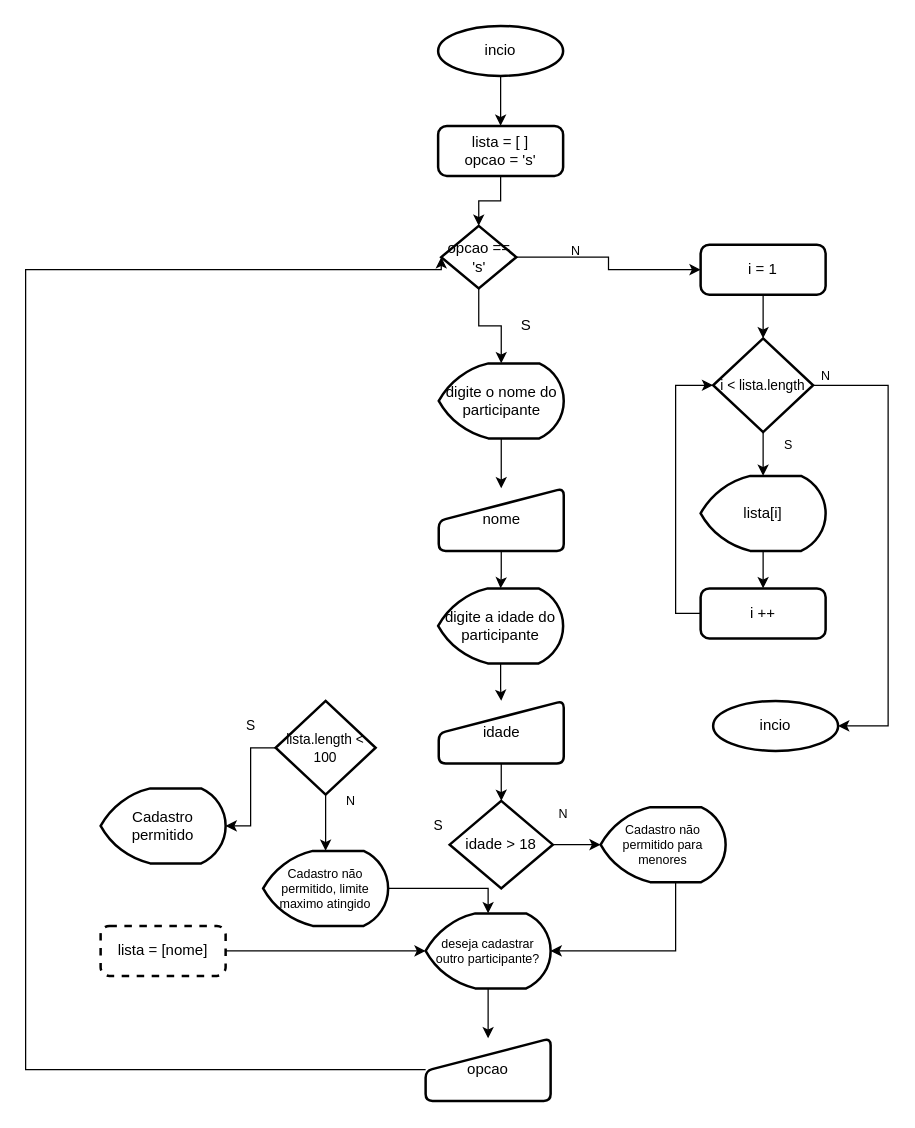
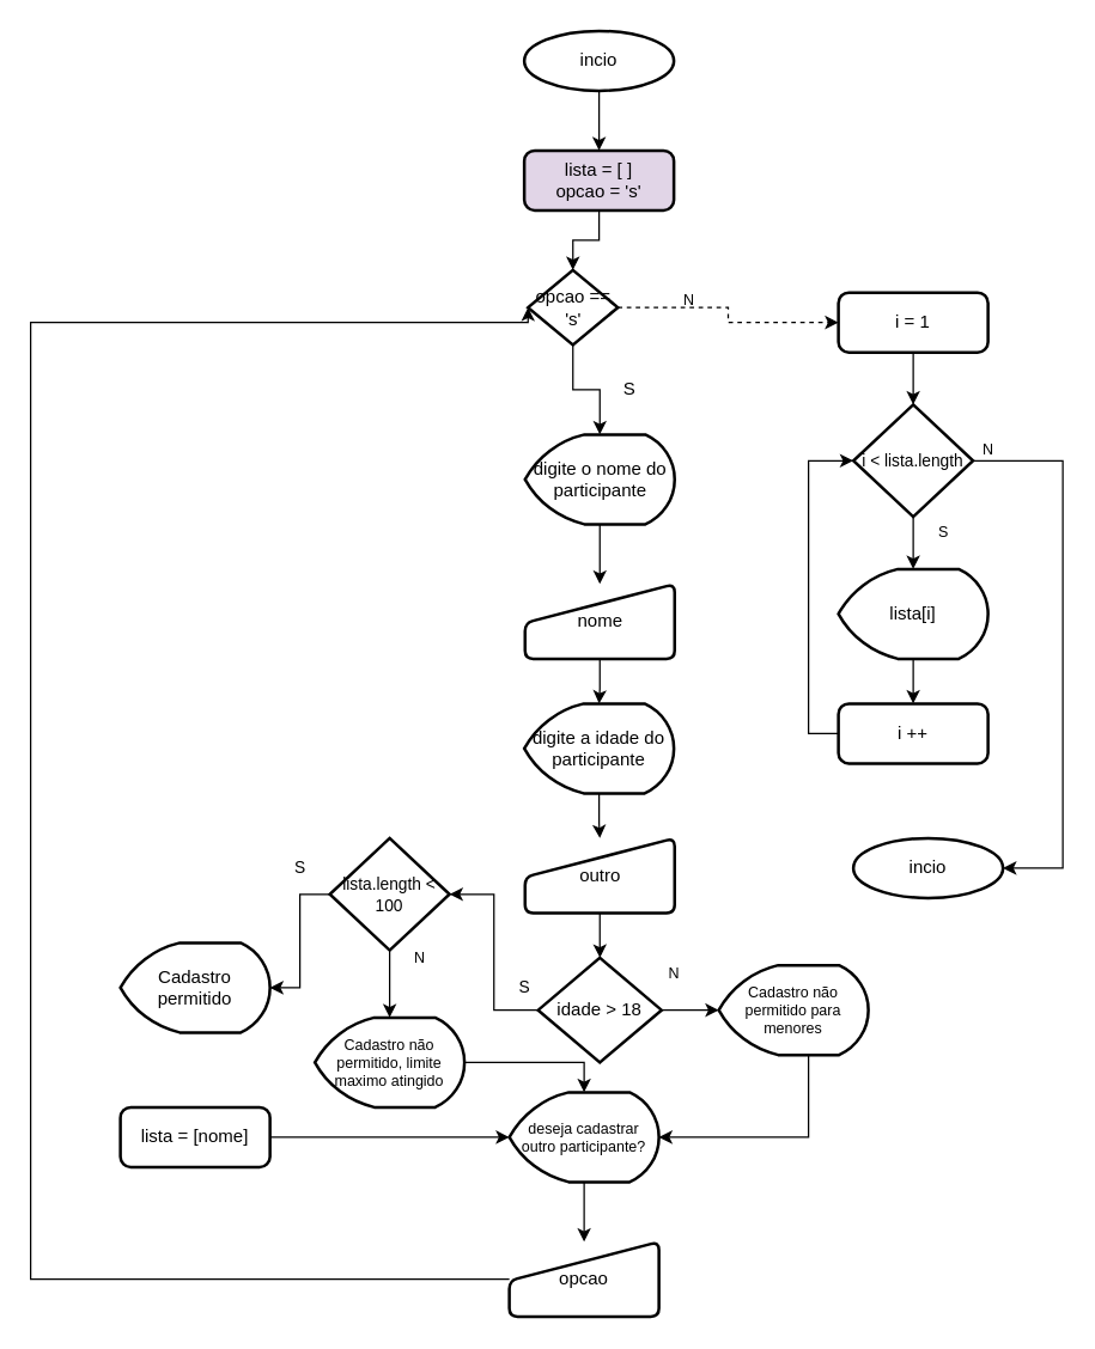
- <mxCell id="5" value="lista = [ ]&lt;br&gt;opcao = 's'" style="rounded=1;whiteSpace=wrap;html=1;absoluteArcSize=1;arcSize=14;strokeWidth=2;" vertex="1" parent="1"><mxGeometry x="350" y="100" width="100" height="40" as="geometry" /></mxCell>
+ <mxCell id="5" value="lista = [ ]&lt;br&gt;opcao = 's'" style="rounded=1;whiteSpace=wrap;html=1;absoluteArcSize=1;arcSize=14;strokeWidth=2;fillColor=#e1d5e7;" vertex="1" parent="1"><mxGeometry x="350" y="100" width="100" height="40" as="geometry" /></mxCell>
- <mxCell id="7" style="edgeStyle=orthogonalEdgeStyle;rounded=0;orthogonalLoop=1;jettySize=auto;html=1;entryX=0;entryY=0.5;entryDx=0;entryDy=0;fontSize=10;" edge="1" parent="1" source="8" target="40"><mxGeometry relative="1" as="geometry" /></mxCell>
+ <mxCell id="7" style="edgeStyle=orthogonalEdgeStyle;rounded=0;orthogonalLoop=1;jettySize=auto;html=1;entryX=0;entryY=0.5;entryDx=0;entryDy=0;fontSize=10;dashed=1;" edge="1" parent="1" source="8" target="40"><mxGeometry relative="1" as="geometry" /></mxCell>
- <mxCell id="17" value="idade" style="html=1;strokeWidth=2;shape=manualInput;whiteSpace=wrap;rounded=1;size=26;arcSize=11;" vertex="1" parent="1"><mxGeometry x="350.5" y="560" width="100" height="50" as="geometry" /></mxCell>
+ <mxCell id="17" value="outro" style="html=1;strokeWidth=2;shape=manualInput;whiteSpace=wrap;rounded=1;size=26;arcSize=11;" vertex="1" parent="1"><mxGeometry x="350.5" y="560" width="100" height="50" as="geometry" /></mxCell>
+ <mxCell id="18" style="edgeStyle=orthogonalEdgeStyle;rounded=0;orthogonalLoop=1;jettySize=auto;html=1;entryX=1;entryY=0.5;entryDx=0;entryDy=0;entryPerimeter=0;fontSize=11;" edge="1" parent="1" source="20" target="23"><mxGeometry relative="1" as="geometry" /></mxCell>
- <mxCell id="28" value="lista = [nome]" style="rounded=1;whiteSpace=wrap;html=1;absoluteArcSize=1;arcSize=14;strokeWidth=2;dashed=1;" vertex="1" parent="1"><mxGeometry x="80" y="740" width="100" height="40" as="geometry" /></mxCell>
+ <mxCell id="28" value="lista = [nome]" style="rounded=1;whiteSpace=wrap;html=1;absoluteArcSize=1;arcSize=14;strokeWidth=2;" vertex="1" parent="1"><mxGeometry x="80" y="740" width="100" height="40" as="geometry" /></mxCell>
